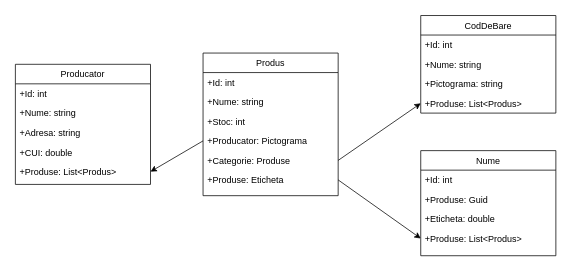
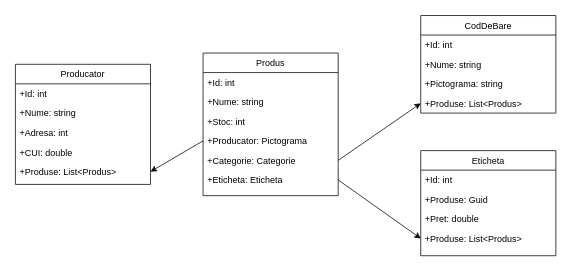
- <mxCell id="22" value="+Adresa: string" style="text;align=left;verticalAlign=top;spacingLeft=4;spacingRight=4;overflow=hidden;rotatable=0;points=[[0,0.5],[1,0.5]];portConstraint=eastwest;rounded=0;shadow=0;html=0;" vertex="1" parent="19"><mxGeometry y="78" width="180" height="26" as="geometry" /></mxCell>
+ <mxCell id="22" value="+Adresa: int" style="text;align=left;verticalAlign=top;spacingLeft=4;spacingRight=4;overflow=hidden;rotatable=0;points=[[0,0.5],[1,0.5]];portConstraint=eastwest;rounded=0;shadow=0;html=0;" vertex="1" parent="19"><mxGeometry y="78" width="180" height="26" as="geometry" /></mxCell>
- <mxCell id="7" value="+Categorie: Produse" style="text;align=left;verticalAlign=top;spacingLeft=4;spacingRight=4;overflow=hidden;rotatable=0;points=[[0,0.5],[1,0.5]];portConstraint=eastwest;rounded=0;shadow=0;html=0;" parent="2" vertex="1"><mxGeometry y="130" width="180" height="26" as="geometry" /></mxCell>
+ <mxCell id="7" value="+Categorie: Categorie" style="text;align=left;verticalAlign=top;spacingLeft=4;spacingRight=4;overflow=hidden;rotatable=0;points=[[0,0.5],[1,0.5]];portConstraint=eastwest;rounded=0;shadow=0;html=0;" parent="2" vertex="1"><mxGeometry y="130" width="180" height="26" as="geometry" /></mxCell>
- <mxCell id="14" value="Nume" style="swimlane;fontStyle=0;align=center;verticalAlign=top;childLayout=stackLayout;horizontal=1;startSize=26;horizontalStack=0;resizeParent=1;resizeLast=0;collapsible=1;marginBottom=0;rounded=0;shadow=0;strokeWidth=1;" vertex="1" parent="1"><mxGeometry x="560" y="200" width="180" height="140" as="geometry"><mxRectangle x="550" y="140" width="160" height="26" as="alternateBounds" /></mxGeometry></mxCell>
+ <mxCell id="14" value="Eticheta" style="swimlane;fontStyle=0;align=center;verticalAlign=top;childLayout=stackLayout;horizontal=1;startSize=26;horizontalStack=0;resizeParent=1;resizeLast=0;collapsible=1;marginBottom=0;rounded=0;shadow=0;strokeWidth=1;" vertex="1" parent="1"><mxGeometry x="560" y="200" width="180" height="140" as="geometry"><mxRectangle x="550" y="140" width="160" height="26" as="alternateBounds" /></mxGeometry></mxCell>
- <mxCell id="8" value="+Produse: Eticheta" style="text;align=left;verticalAlign=top;spacingLeft=4;spacingRight=4;overflow=hidden;rotatable=0;points=[[0,0.5],[1,0.5]];portConstraint=eastwest;rounded=0;shadow=0;html=0;" vertex="1" parent="2"><mxGeometry y="156" width="180" height="26" as="geometry" /></mxCell>
+ <mxCell id="8" value="+Eticheta: Eticheta" style="text;align=left;verticalAlign=top;spacingLeft=4;spacingRight=4;overflow=hidden;rotatable=0;points=[[0,0.5],[1,0.5]];portConstraint=eastwest;rounded=0;shadow=0;html=0;" vertex="1" parent="2"><mxGeometry y="156" width="180" height="26" as="geometry" /></mxCell>
- <mxCell id="17" value="+Eticheta: double" style="text;align=left;verticalAlign=top;spacingLeft=4;spacingRight=4;overflow=hidden;rotatable=0;points=[[0,0.5],[1,0.5]];portConstraint=eastwest;rounded=0;shadow=0;html=0;" vertex="1" parent="14"><mxGeometry y="78" width="180" height="26" as="geometry" /></mxCell>
+ <mxCell id="17" value="+Pret: double" style="text;align=left;verticalAlign=top;spacingLeft=4;spacingRight=4;overflow=hidden;rotatable=0;points=[[0,0.5],[1,0.5]];portConstraint=eastwest;rounded=0;shadow=0;html=0;" vertex="1" parent="14"><mxGeometry y="78" width="180" height="26" as="geometry" /></mxCell>
